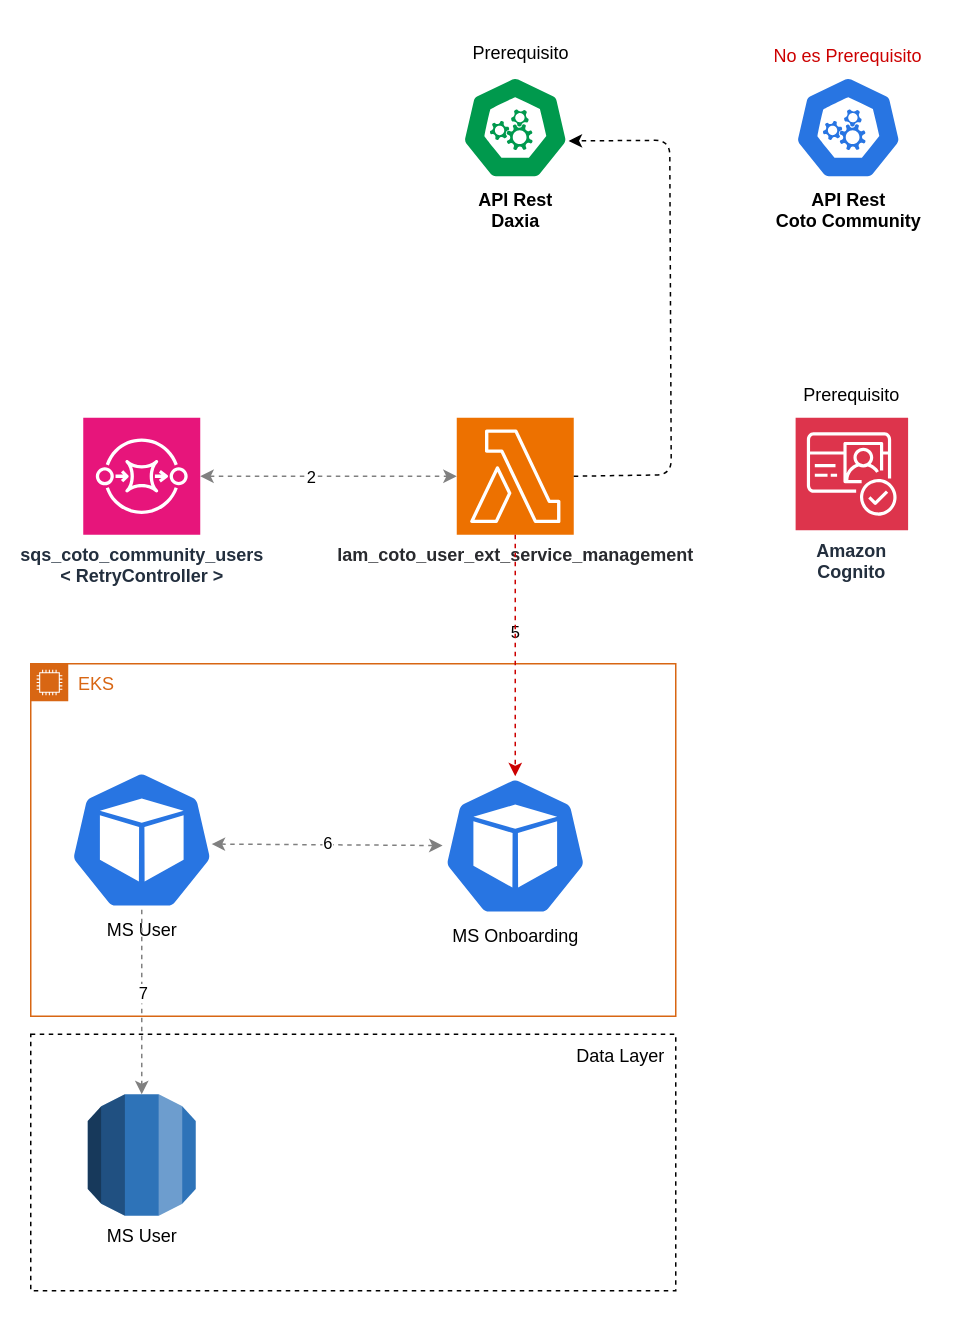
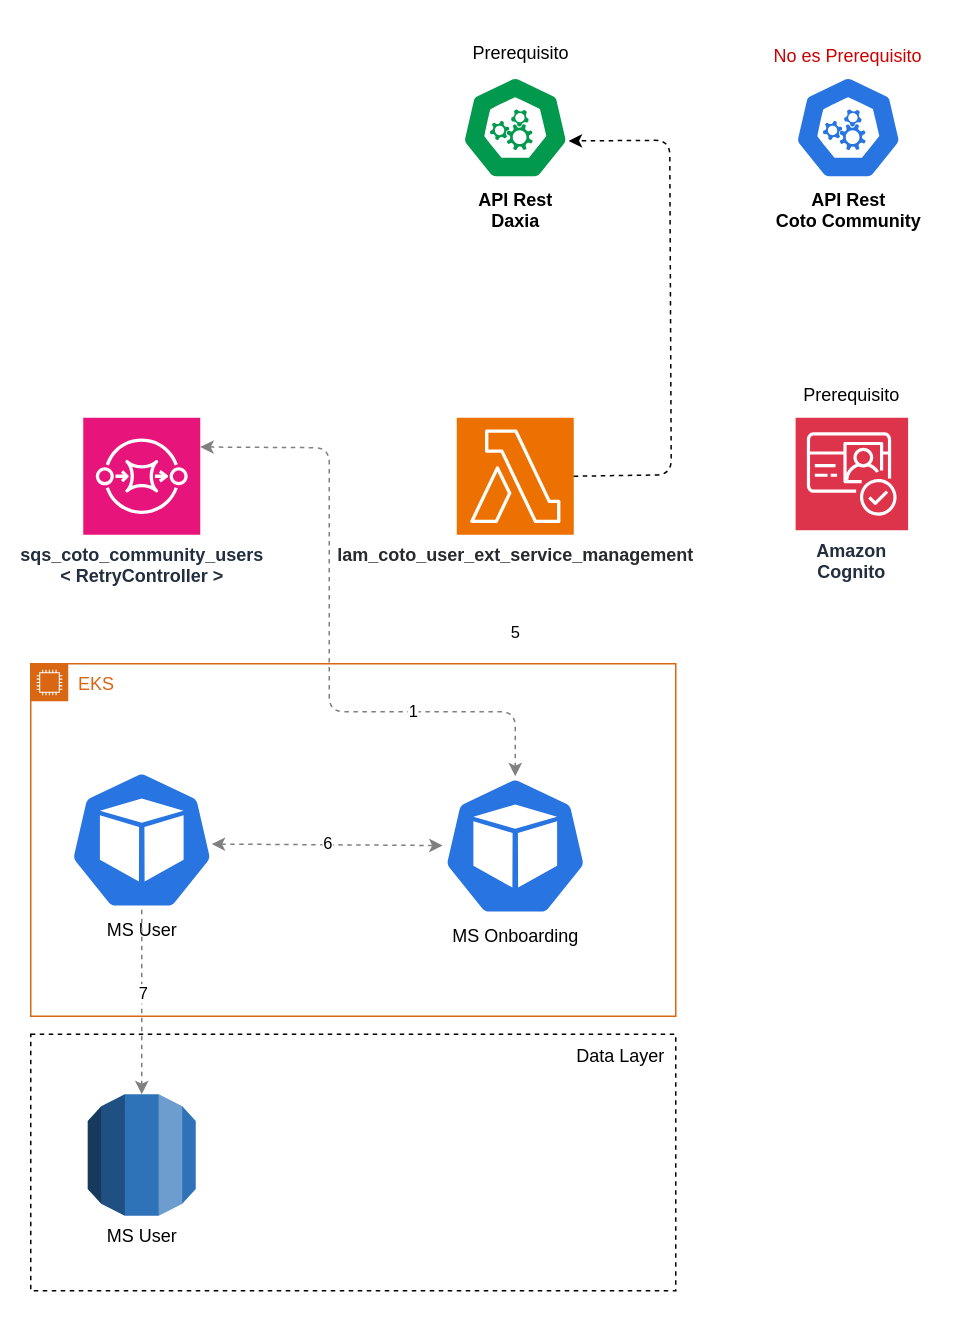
- <mxCell id="5" value="" style="endArrow=classic;startArrow=classic;html=1;rounded=0;exitX=1;exitY=0.5;exitDx=0;exitDy=0;exitPerimeter=0;entryX=0;entryY=0.5;entryDx=0;entryDy=0;entryPerimeter=0;strokeColor=#808080;dashed=1;" parent="1" source="4" target="3" edge="1"><mxGeometry width="50" height="50" relative="1" as="geometry"><mxPoint x="83" y="270" as="sourcePoint" /><mxPoint x="133" y="220" as="targetPoint" /></mxGeometry></mxCell>
- <mxCell id="6" value="2" style="edgeLabel;html=1;align=center;verticalAlign=middle;resizable=0;points=[];" parent="5" vertex="1" connectable="0"><mxGeometry x="0.193" y="1" relative="1" as="geometry"><mxPoint x="-29" y="1" as="offset" /></mxGeometry></mxCell>
- <mxCell id="17" value="" style="endArrow=classic;html=1;rounded=0;exitX=0.5;exitY=1;exitDx=0;exitDy=0;exitPerimeter=0;entryX=0.5;entryY=0;entryDx=0;entryDy=0;entryPerimeter=0;dashed=1;strokeColor=#CC0000;" parent="1" source="3" target="10" edge="1"><mxGeometry width="50" height="50" relative="1" as="geometry"><mxPoint x="403" y="630" as="sourcePoint" /><mxPoint x="453" y="580" as="targetPoint" /></mxGeometry></mxCell>
+ <mxCell id="14" value="" style="endArrow=classic;startArrow=classic;html=1;rounded=1;exitX=1;exitY=0.25;exitDx=0;exitDy=0;exitPerimeter=0;entryX=0.5;entryY=0;entryDx=0;entryDy=0;entryPerimeter=0;curved=0;strokeColor=#808080;fillColor=#f5f5f5;dashed=1;" parent="1" source="4" target="10" edge="1"><mxGeometry width="50" height="50" relative="1" as="geometry"><mxPoint x="251" y="438" as="sourcePoint" /><mxPoint x="301" y="388" as="targetPoint" /><Array as="points"><mxPoint x="219" y="298" /><mxPoint x="219" y="474" /><mxPoint x="343" y="474" /></Array></mxGeometry></mxCell>
+ <mxCell id="15" value="1" style="edgeLabel;html=1;align=center;verticalAlign=middle;resizable=0;points=[];" parent="14" vertex="1" connectable="0"><mxGeometry x="0.484" y="1" relative="1" as="geometry"><mxPoint as="offset" /></mxGeometry></mxCell>
